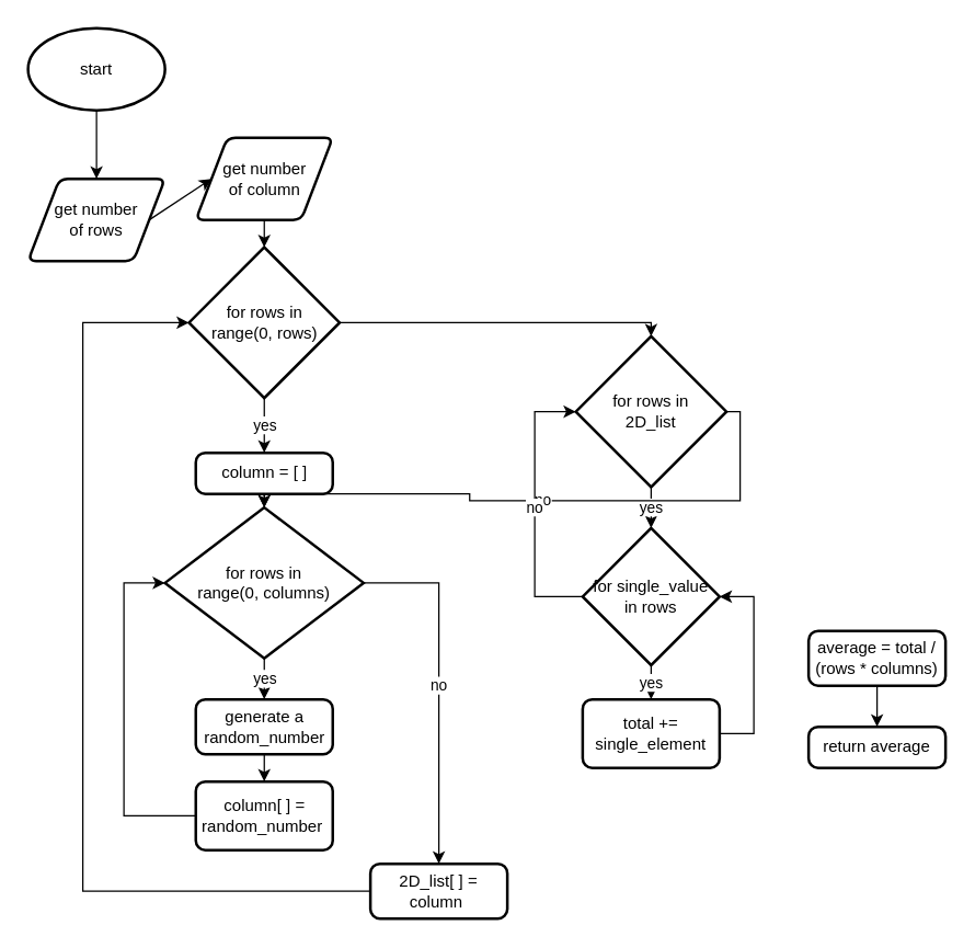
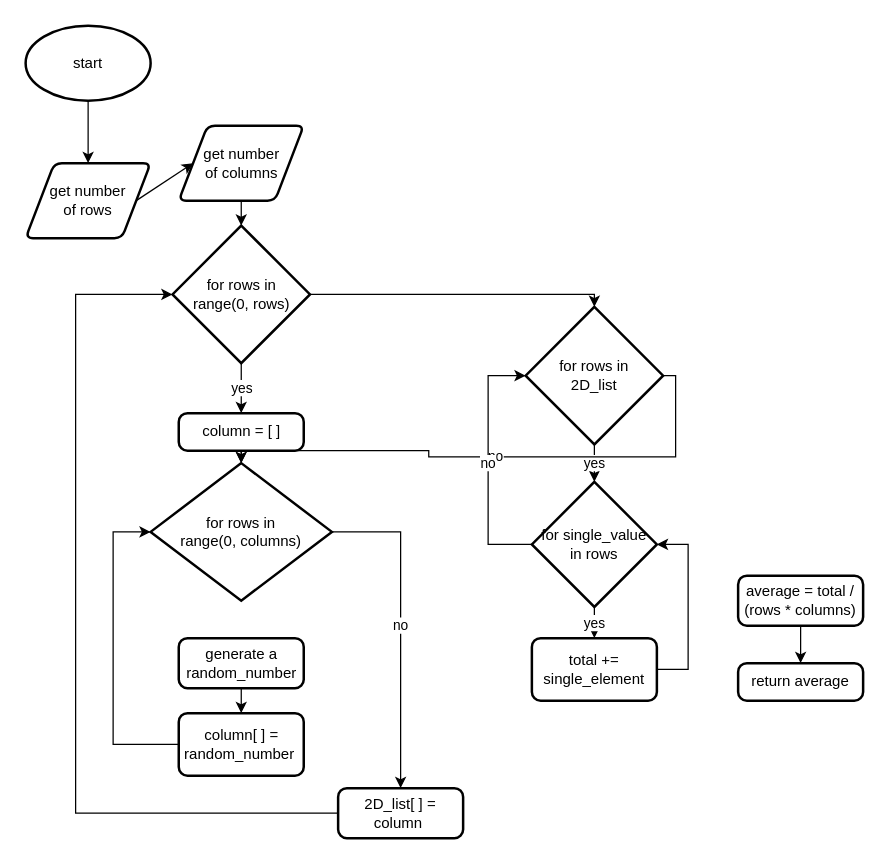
- <mxCell id="7" value="get number&lt;br&gt;of column" style="shape=parallelogram;html=1;strokeWidth=2;perimeter=parallelogramPerimeter;whiteSpace=wrap;rounded=1;arcSize=12;size=0.23;" vertex="1" parent="1"><mxGeometry x="142.5" y="100" width="100" height="60" as="geometry" /></mxCell>
+ <mxCell id="7" value="get number&lt;br&gt;of columns" style="shape=parallelogram;html=1;strokeWidth=2;perimeter=parallelogramPerimeter;whiteSpace=wrap;rounded=1;arcSize=12;size=0.23;" vertex="1" parent="1"><mxGeometry x="142.5" y="100" width="100" height="60" as="geometry" /></mxCell>
- <mxCell id="13" value="yes" style="edgeStyle=none;html=1;" edge="1" parent="1" source="15" target="17"><mxGeometry relative="1" as="geometry" /></mxCell>
